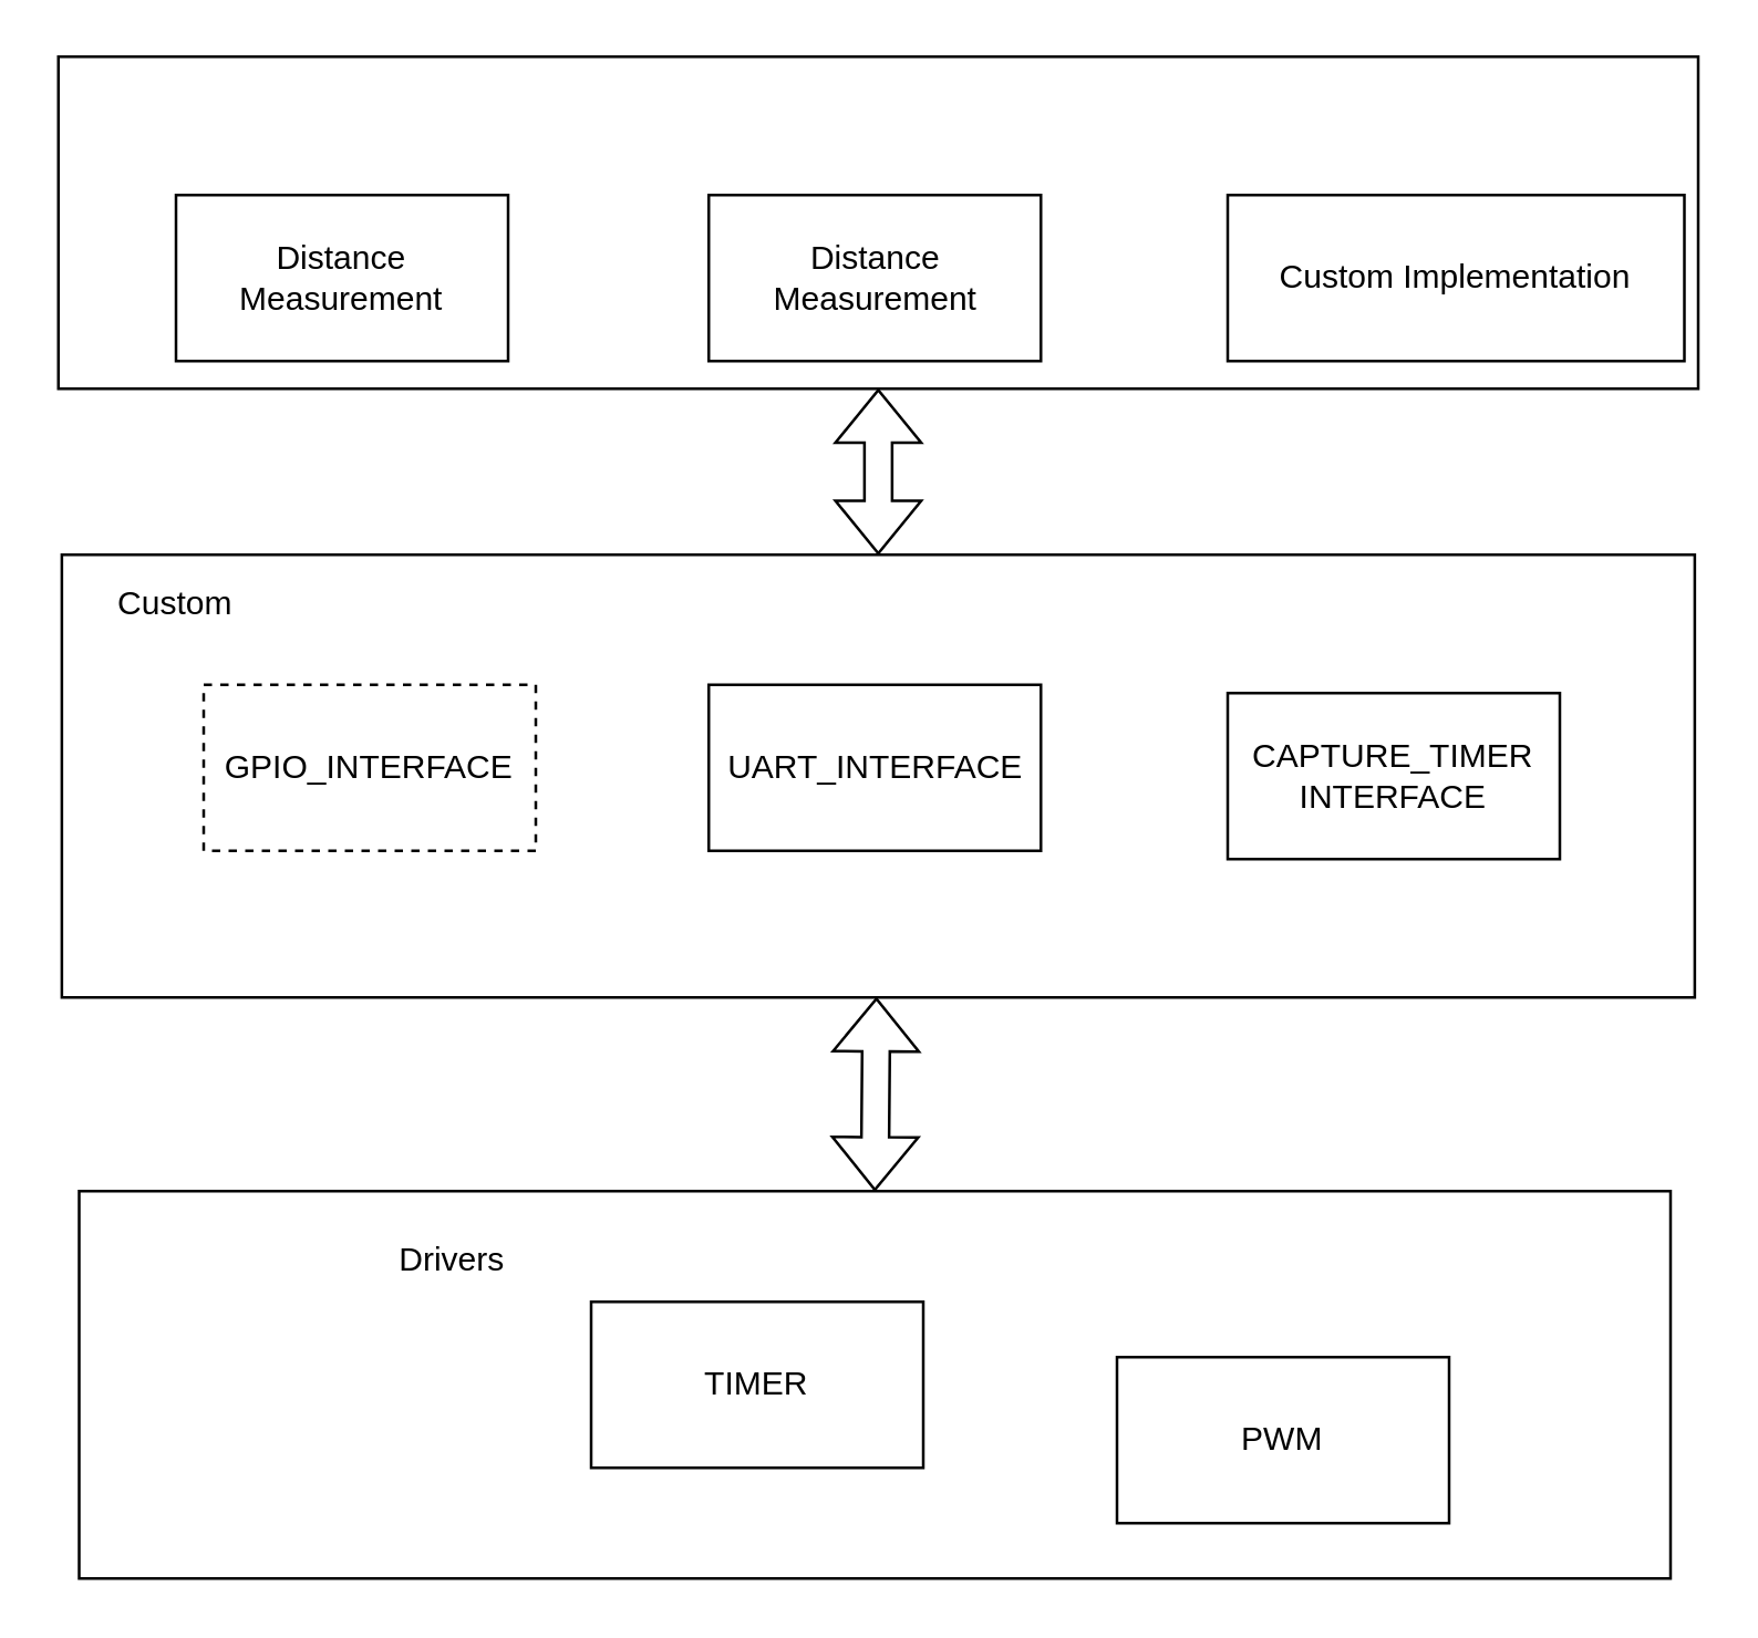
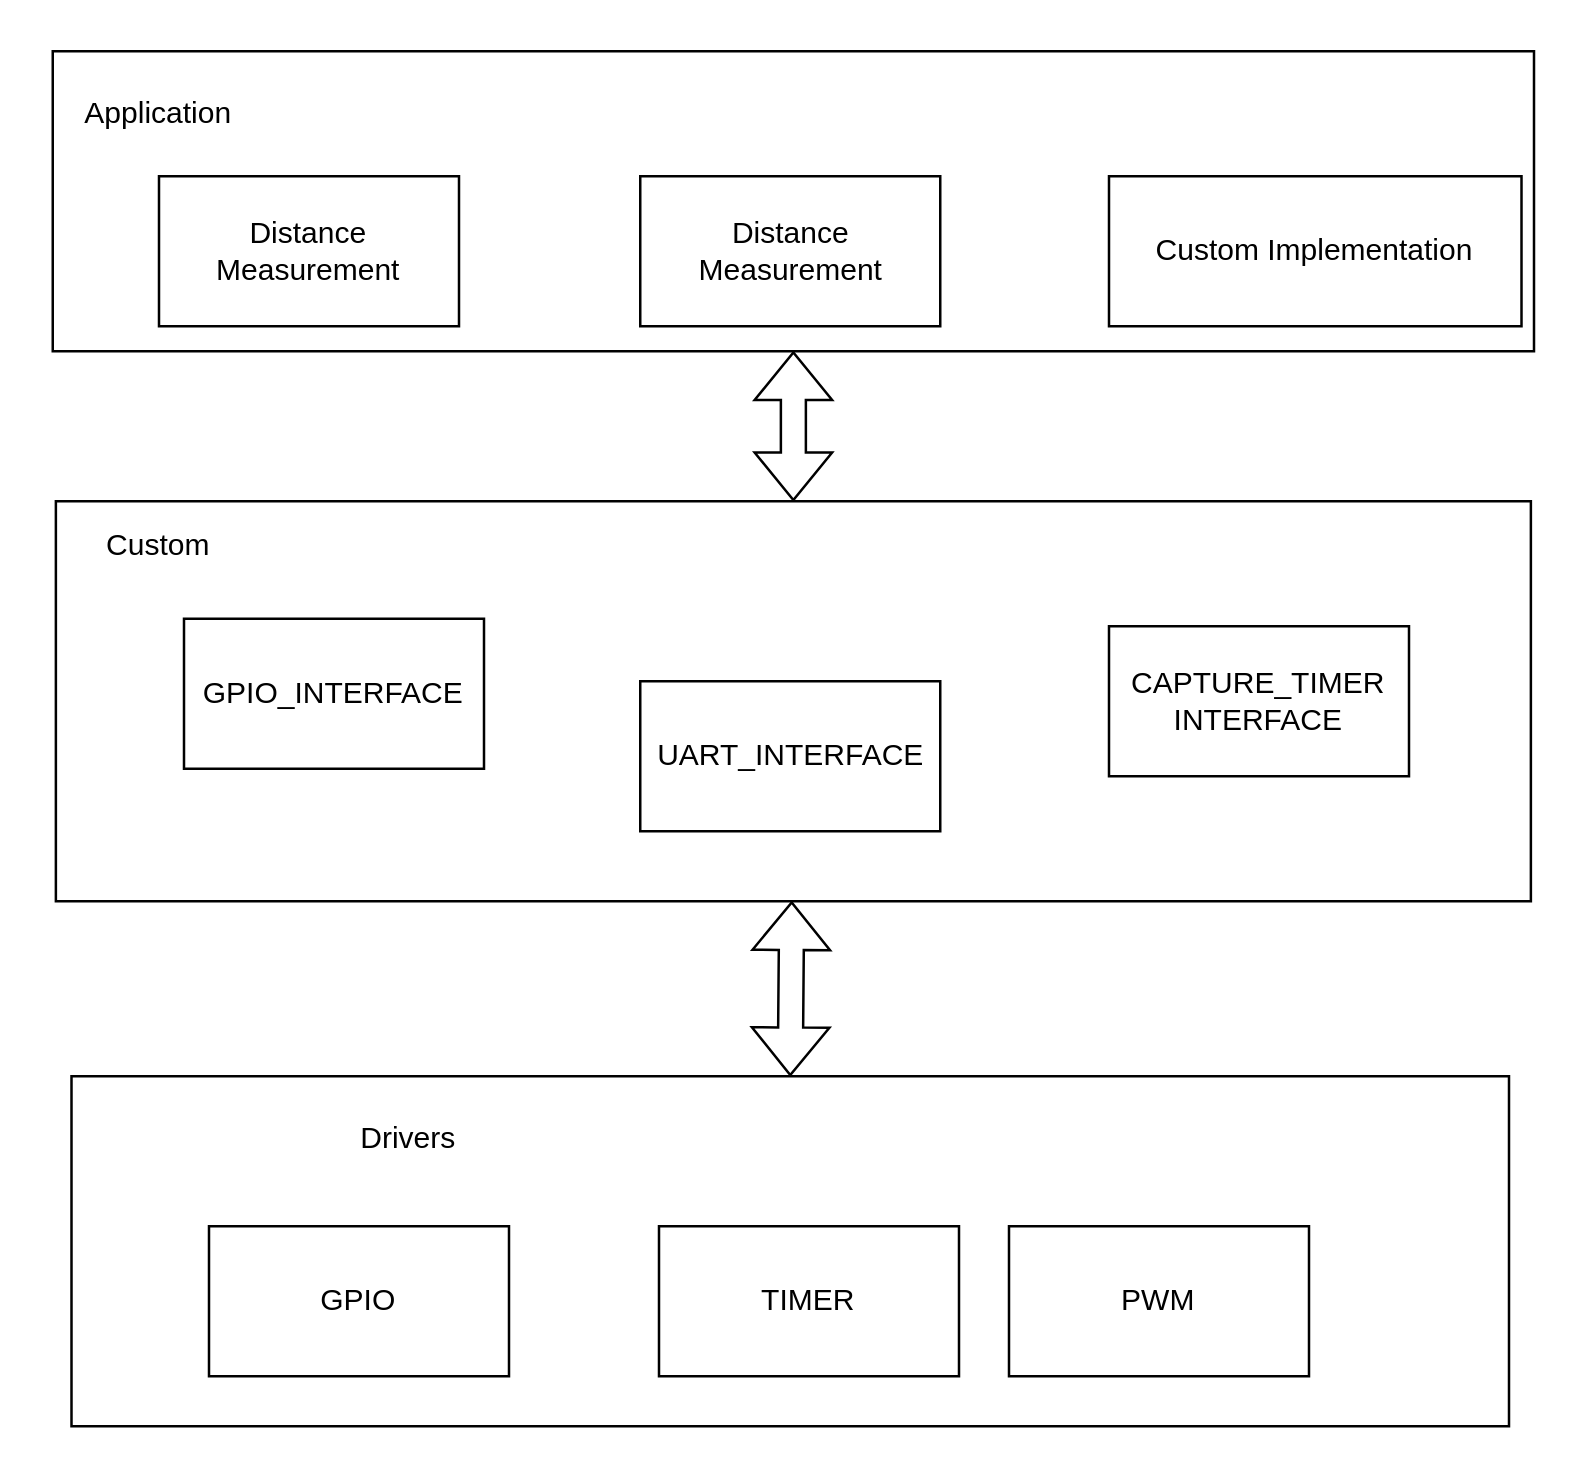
+ <mxCell id="14" value="Application" style="text;html=1;strokeColor=none;fillColor=none;align=center;verticalAlign=middle;whiteSpace=wrap;rounded=0;" vertex="1" parent="1"><mxGeometry x="33" y="30" width="60" height="30" as="geometry" /></mxCell>
- <mxCell id="10" value="GPIO_INTERFACE" style="rounded=0;whiteSpace=wrap;html=1;dashed=1;" vertex="1" parent="1"><mxGeometry x="73" y="247" width="120" height="60" as="geometry" /></mxCell>
+ <mxCell id="10" value="GPIO_INTERFACE" style="rounded=0;whiteSpace=wrap;html=1;" vertex="1" parent="1"><mxGeometry x="73" y="247" width="120" height="60" as="geometry" /></mxCell>
- <mxCell id="11" value="UART_INTERFACE" style="rounded=0;whiteSpace=wrap;html=1;" vertex="1" parent="1"><mxGeometry x="255.5" y="247" width="120" height="60" as="geometry" /></mxCell>
+ <mxCell id="11" value="UART_INTERFACE" style="rounded=0;whiteSpace=wrap;html=1;" vertex="1" parent="1"><mxGeometry x="255.5" y="272" width="120" height="60" as="geometry" /></mxCell>
- <mxCell id="5" value="TIMER" style="rounded=0;whiteSpace=wrap;html=1;" vertex="1" parent="1"><mxGeometry x="213" y="470" width="120" height="60" as="geometry" /></mxCell>
+ <mxCell id="5" value="TIMER" style="rounded=0;whiteSpace=wrap;html=1;" vertex="1" parent="1"><mxGeometry x="263" y="490" width="120" height="60" as="geometry" /></mxCell>
+ <mxCell id="3" value="GPIO" style="rounded=0;whiteSpace=wrap;html=1;" vertex="1" parent="1"><mxGeometry x="83" y="490" width="120" height="60" as="geometry" /></mxCell>
